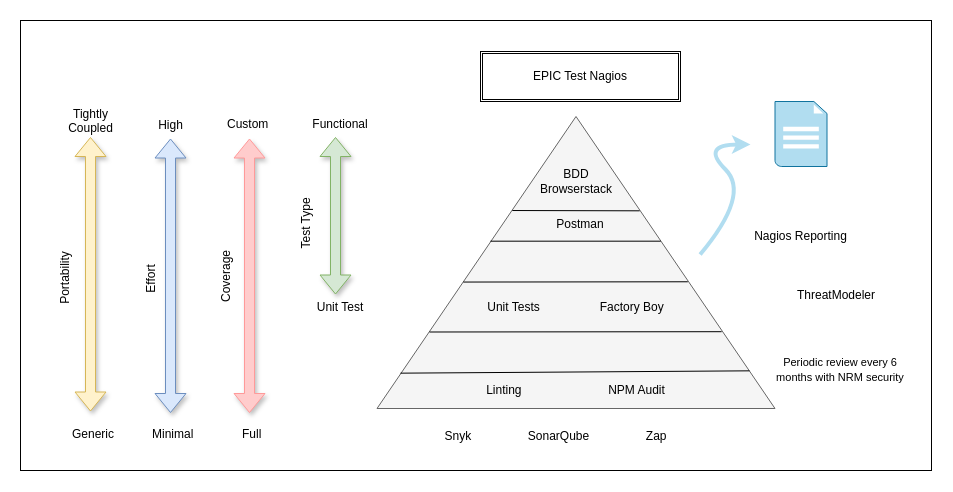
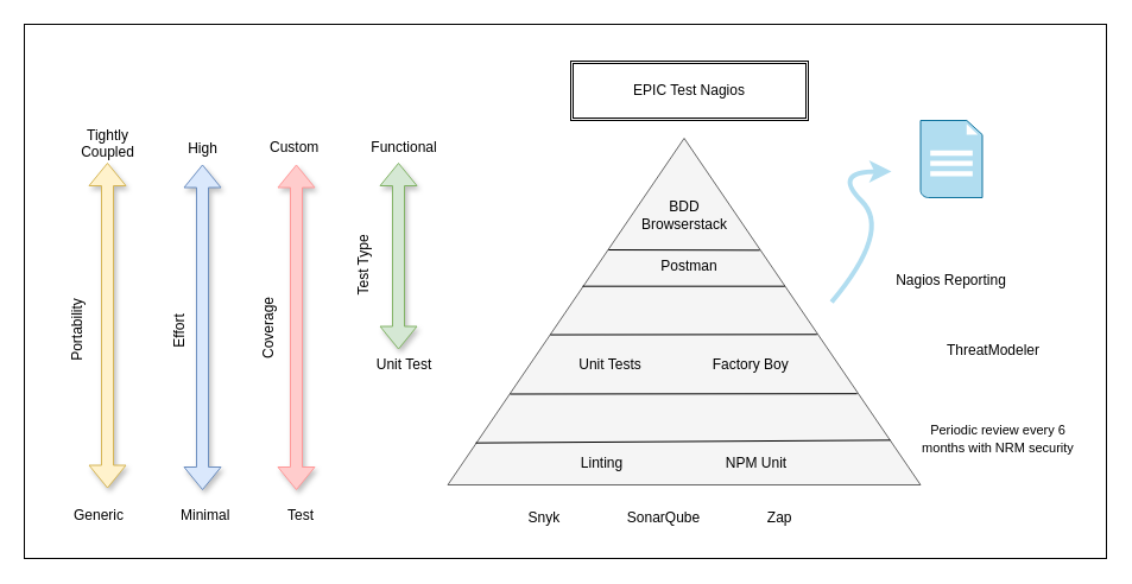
- <mxCell id="10" value="Linting&amp;nbsp; &amp;nbsp; &amp;nbsp; &amp;nbsp; &amp;nbsp; &amp;nbsp; &amp;nbsp; &amp;nbsp; &amp;nbsp; &amp;nbsp; &amp;nbsp; &amp;nbsp; &amp;nbsp; NPM Audit" style="text;html=1;strokeColor=none;fillColor=none;align=center;verticalAlign=middle;whiteSpace=wrap;rounded=0;" parent="1" vertex="1"><mxGeometry x="446" y="380" width="259" height="20" as="geometry" /></mxCell>
+ <mxCell id="10" value="Linting&amp;nbsp; &amp;nbsp; &amp;nbsp; &amp;nbsp; &amp;nbsp; &amp;nbsp; &amp;nbsp; &amp;nbsp; &amp;nbsp; &amp;nbsp; &amp;nbsp; &amp;nbsp; &amp;nbsp; NPM Unit" style="text;html=1;strokeColor=none;fillColor=none;align=center;verticalAlign=middle;whiteSpace=wrap;rounded=0;" parent="1" vertex="1"><mxGeometry x="446" y="380" width="259" height="20" as="geometry" /></mxCell>
- <mxCell id="34" value="Generic" style="text;html=1;resizable=0;points=[];autosize=1;align=left;verticalAlign=top;spacingTop=-4;" parent="1" vertex="1"><mxGeometry x="70" y="423.5" width="60" height="20" as="geometry" /></mxCell>
+ <mxCell id="34" value="Generic" style="text;html=1;resizable=0;points=[];autosize=1;align=left;verticalAlign=top;spacingTop=-4;" parent="1" vertex="1"><mxGeometry x="60" y="423.5" width="60" height="20" as="geometry" /></mxCell>
- <mxCell id="31" value="Full" style="text;html=1;resizable=0;points=[];autosize=1;align=left;verticalAlign=top;spacingTop=-4;" parent="1" vertex="1"><mxGeometry x="240" y="423.5" width="30" height="20" as="geometry" /></mxCell>
+ <mxCell id="31" value="Test" style="text;html=1;resizable=0;points=[];autosize=1;align=left;verticalAlign=top;spacingTop=-4;" parent="1" vertex="1"><mxGeometry x="240" y="423.5" width="30" height="20" as="geometry" /></mxCell>
